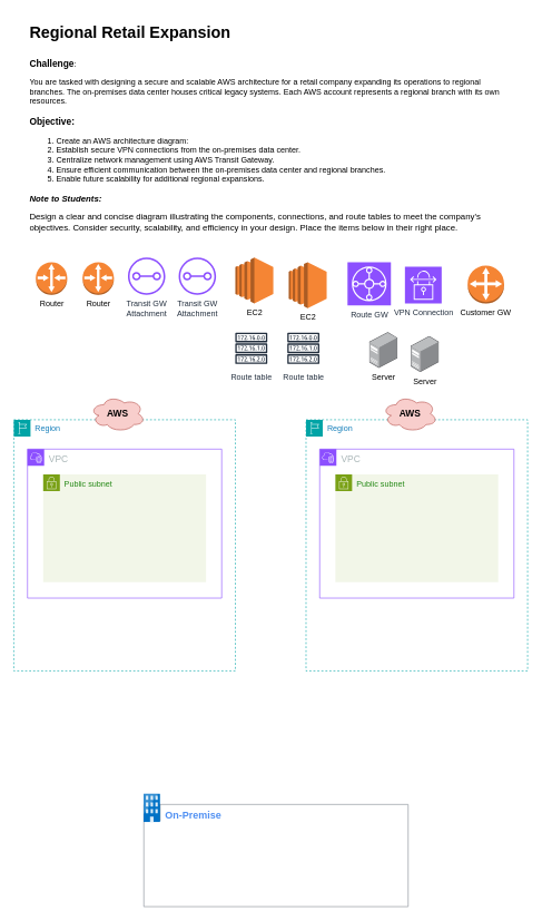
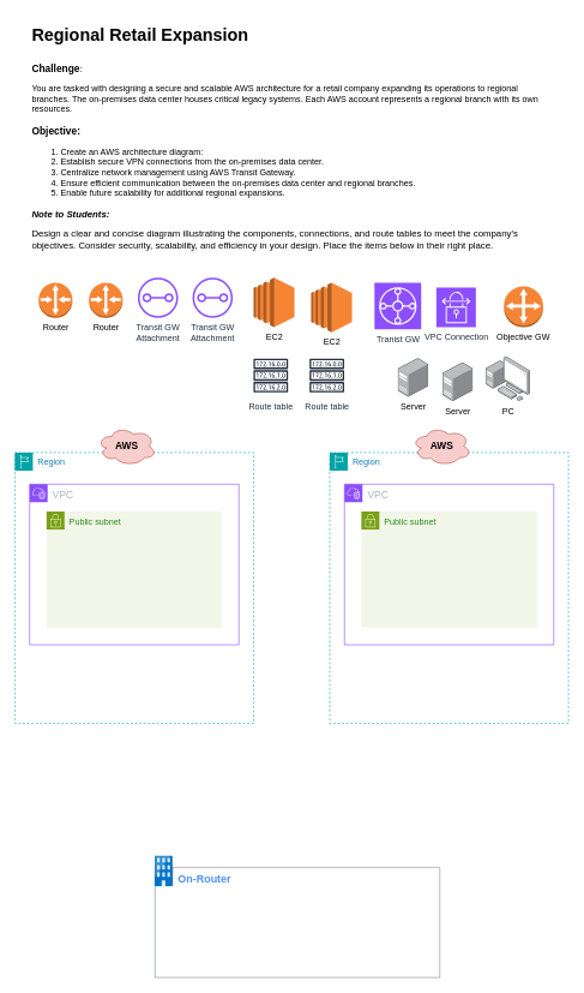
- <mxCell id="7" value="VPN Connection" style="sketch=0;points=[[0,0,0],[0.25,0,0],[0.5,0,0],[0.75,0,0],[1,0,0],[0,1,0],[0.25,1,0],[0.5,1,0],[0.75,1,0],[1,1,0],[0,0.25,0],[0,0.5,0],[0,0.75,0],[1,0.25,0],[1,0.5,0],[1,0.75,0]];outlineConnect=0;fontColor=#232F3E;fillColor=#8C4FFF;strokeColor=#ffffff;dashed=0;verticalLabelPosition=bottom;verticalAlign=top;align=center;html=1;fontSize=12;fontStyle=0;aspect=fixed;shape=mxgraph.aws4.resourceIcon;resIcon=mxgraph.aws4.site_to_site_vpn;" vertex="1" parent="1"><mxGeometry x="606.18" y="399" width="55" height="55" as="geometry" /></mxCell>
+ <mxCell id="7" value="VPC Connection" style="sketch=0;points=[[0,0,0],[0.25,0,0],[0.5,0,0],[0.75,0,0],[1,0,0],[0,1,0],[0.25,1,0],[0.5,1,0],[0.75,1,0],[1,1,0],[0,0.25,0],[0,0.5,0],[0,0.75,0],[1,0.25,0],[1,0.5,0],[1,0.75,0]];outlineConnect=0;fontColor=#232F3E;fillColor=#8C4FFF;strokeColor=#ffffff;dashed=0;verticalLabelPosition=bottom;verticalAlign=top;align=center;html=1;fontSize=12;fontStyle=0;aspect=fixed;shape=mxgraph.aws4.resourceIcon;resIcon=mxgraph.aws4.site_to_site_vpn;" vertex="1" parent="1"><mxGeometry x="606.18" y="399" width="55" height="55" as="geometry" /></mxCell>
- <mxCell id="8" value="Customer GW" style="outlineConnect=0;dashed=0;verticalLabelPosition=bottom;verticalAlign=top;align=center;html=1;shape=mxgraph.aws3.customer_gateway;fillColor=#F58534;gradientColor=none;" vertex="1" parent="1"><mxGeometry x="700.18" y="397" width="54.63" height="57" as="geometry" /></mxCell>
+ <mxCell id="8" value="Objective GW" style="outlineConnect=0;dashed=0;verticalLabelPosition=bottom;verticalAlign=top;align=center;html=1;shape=mxgraph.aws3.customer_gateway;fillColor=#F58534;gradientColor=none;" vertex="1" parent="1"><mxGeometry x="700.18" y="397" width="54.63" height="57" as="geometry" /></mxCell>
- <mxCell id="5" value="Route GW" style="sketch=0;points=[[0,0,0],[0.25,0,0],[0.5,0,0],[0.75,0,0],[1,0,0],[0,1,0],[0.25,1,0],[0.5,1,0],[0.75,1,0],[1,1,0],[0,0.25,0],[0,0.5,0],[0,0.75,0],[1,0.25,0],[1,0.5,0],[1,0.75,0]];outlineConnect=0;fontColor=#232F3E;fillColor=#8C4FFF;strokeColor=#ffffff;dashed=0;verticalLabelPosition=bottom;verticalAlign=top;align=center;html=1;fontSize=12;fontStyle=0;aspect=fixed;shape=mxgraph.aws4.resourceIcon;resIcon=mxgraph.aws4.transit_gateway;" vertex="1" parent="1"><mxGeometry x="520.18" y="392" width="65" height="65" as="geometry" /></mxCell>
+ <mxCell id="5" value="Tranist GW" style="sketch=0;points=[[0,0,0],[0.25,0,0],[0.5,0,0],[0.75,0,0],[1,0,0],[0,1,0],[0.25,1,0],[0.5,1,0],[0.75,1,0],[1,1,0],[0,0.25,0],[0,0.5,0],[0,0.75,0],[1,0.25,0],[1,0.5,0],[1,0.75,0]];outlineConnect=0;fontColor=#232F3E;fillColor=#8C4FFF;strokeColor=#ffffff;dashed=0;verticalLabelPosition=bottom;verticalAlign=top;align=center;html=1;fontSize=12;fontStyle=0;aspect=fixed;shape=mxgraph.aws4.resourceIcon;resIcon=mxgraph.aws4.transit_gateway;" vertex="1" parent="1"><mxGeometry x="520.18" y="392" width="65" height="65" as="geometry" /></mxCell>
+ <mxCell id="27" value="PC" style="image;points=[];aspect=fixed;html=1;align=center;shadow=0;dashed=0;image=img/lib/allied_telesis/computer_and_terminals/Personal_Computer_with_Server.svg;" vertex="1" parent="1"><mxGeometry x="675" y="494.6" width="62.4" height="62.4" as="geometry" /></mxCell>
- <mxCell id="25" value="On-Premise" style="sketch=0;outlineConnect=0;gradientColor=none;html=1;whiteSpace=wrap;fontSize=15;fontStyle=1;shape=mxgraph.aws4.group;grIcon=mxgraph.aws4.group_on_premise;strokeColor=#858B94;fillColor=none;verticalAlign=top;align=left;spacingLeft=30;fontColor=#5090f2;dashed=0;" vertex="1" parent="24"><mxGeometry y="16" width="396" height="153" as="geometry" /></mxCell>
+ <mxCell id="25" value="On-Router" style="sketch=0;outlineConnect=0;gradientColor=none;html=1;whiteSpace=wrap;fontSize=15;fontStyle=1;shape=mxgraph.aws4.group;grIcon=mxgraph.aws4.group_on_premise;strokeColor=#858B94;fillColor=none;verticalAlign=top;align=left;spacingLeft=30;fontColor=#5090f2;dashed=0;" vertex="1" parent="24"><mxGeometry y="16" width="396" height="153" as="geometry" /></mxCell>
